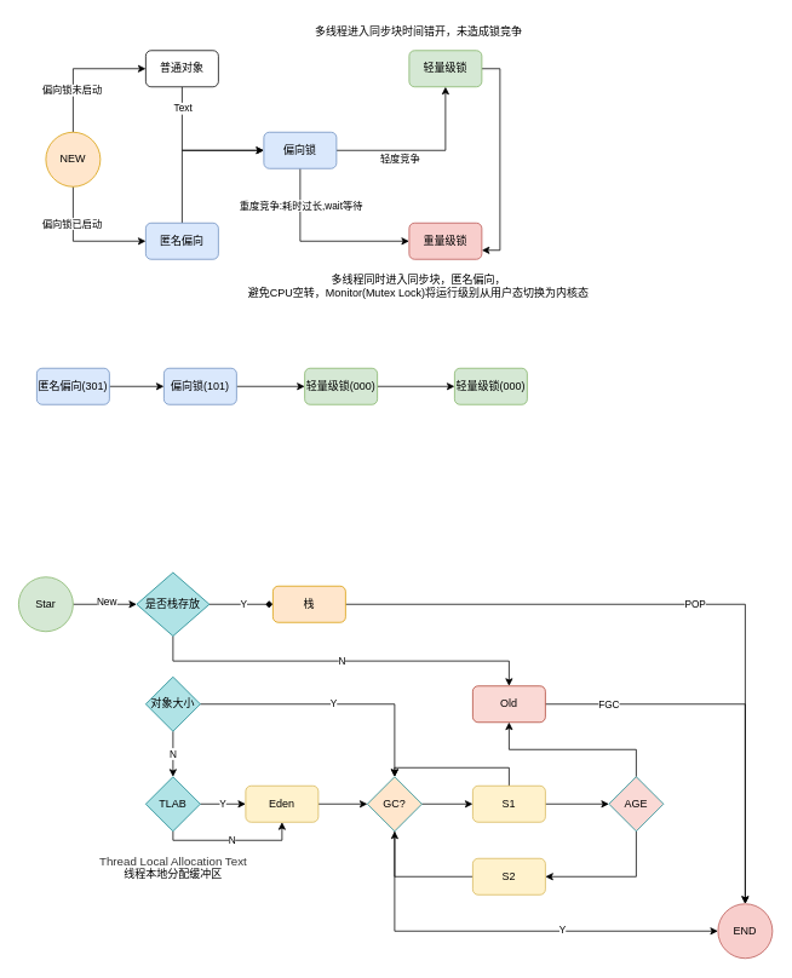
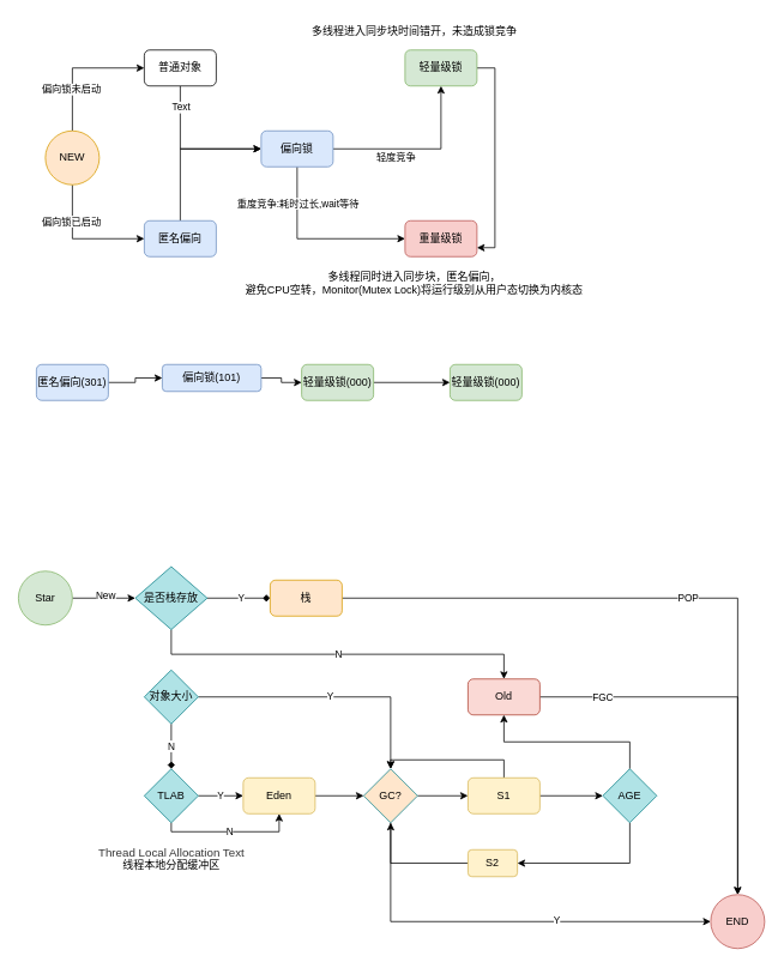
- <mxCell id="24" value="偏向锁(101)" style="rounded=1;whiteSpace=wrap;html=1;fillColor=#dae8fc;strokeColor=#6c8ebf;" parent="1" vertex="1"><mxGeometry x="180" y="405" width="80" height="40" as="geometry" /></mxCell>
+ <mxCell id="24" value="偏向锁(101)" style="rounded=1;whiteSpace=wrap;html=1;fillColor=#dae8fc;strokeColor=#6c8ebf;" parent="1" vertex="1"><mxGeometry x="180" y="405" width="110" height="30" as="geometry" /></mxCell>
- <mxCell id="35" value="N" style="edgeStyle=orthogonalEdgeStyle;rounded=0;orthogonalLoop=1;jettySize=auto;html=1;exitX=0.5;exitY=1;exitDx=0;exitDy=0;" parent="1" source="37" target="42" edge="1"><mxGeometry relative="1" as="geometry" /></mxCell>
+ <mxCell id="35" value="N" style="edgeStyle=orthogonalEdgeStyle;rounded=0;orthogonalLoop=1;jettySize=auto;html=1;exitX=0.5;exitY=1;exitDx=0;exitDy=0;endArrow=diamond;" parent="1" source="37" target="42" edge="1"><mxGeometry relative="1" as="geometry" /></mxCell>
- <mxCell id="59" value="AGE" style="rhombus;whiteSpace=wrap;html=1;fillColor=#fad9d5;strokeColor=#0e8088;" parent="1" vertex="1"><mxGeometry x="670" y="855" width="60" height="60" as="geometry" /></mxCell>
+ <mxCell id="59" value="AGE" style="rhombus;whiteSpace=wrap;html=1;fillColor=#b0e3e6;strokeColor=#0e8088;" parent="1" vertex="1"><mxGeometry x="670" y="855" width="60" height="60" as="geometry" /></mxCell>
- <mxCell id="61" value="S2" style="rounded=1;whiteSpace=wrap;html=1;fillColor=#fff2cc;strokeColor=#d6b656;" parent="1" vertex="1"><mxGeometry x="520" y="945" width="80" height="40" as="geometry" /></mxCell>
+ <mxCell id="61" value="S2" style="rounded=1;whiteSpace=wrap;html=1;fillColor=#fff2cc;strokeColor=#d6b656;" parent="1" vertex="1"><mxGeometry x="520" y="945" width="55" height="30" as="geometry" /></mxCell>
